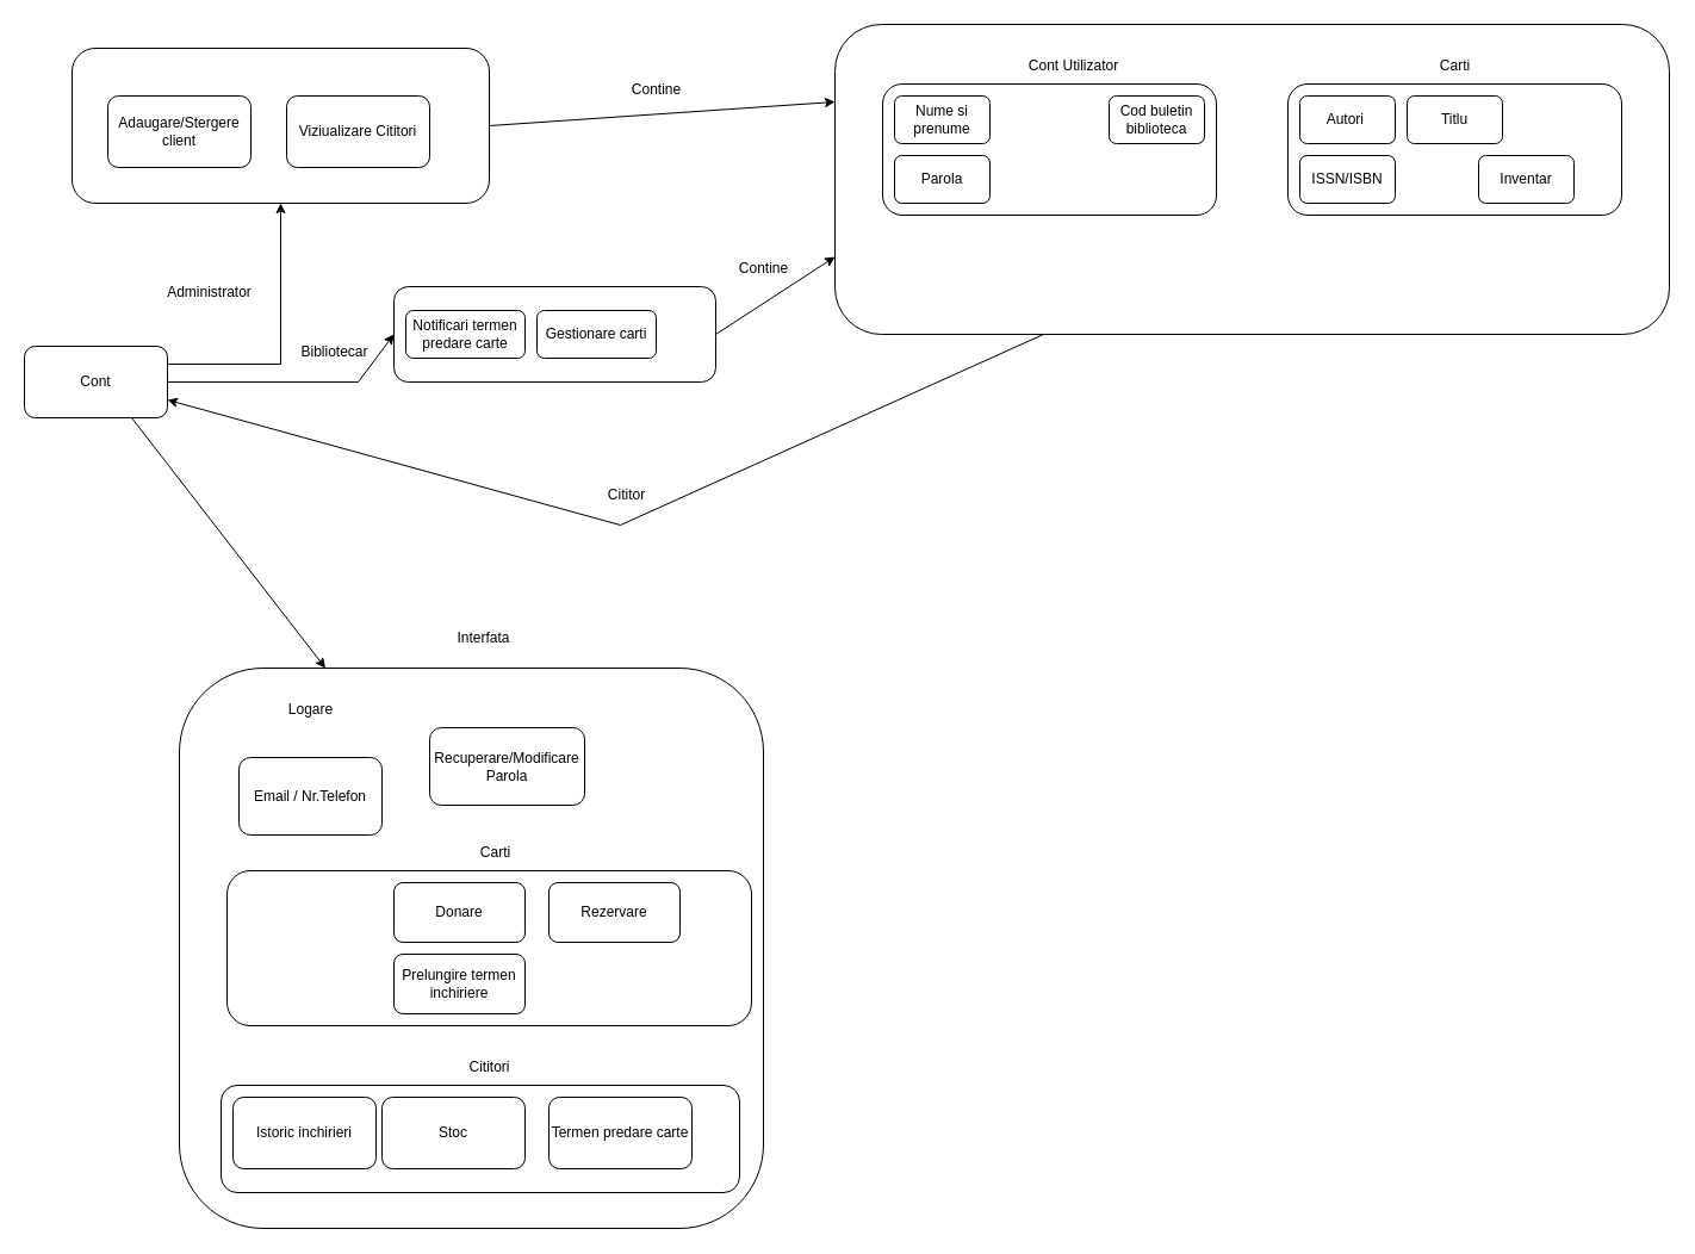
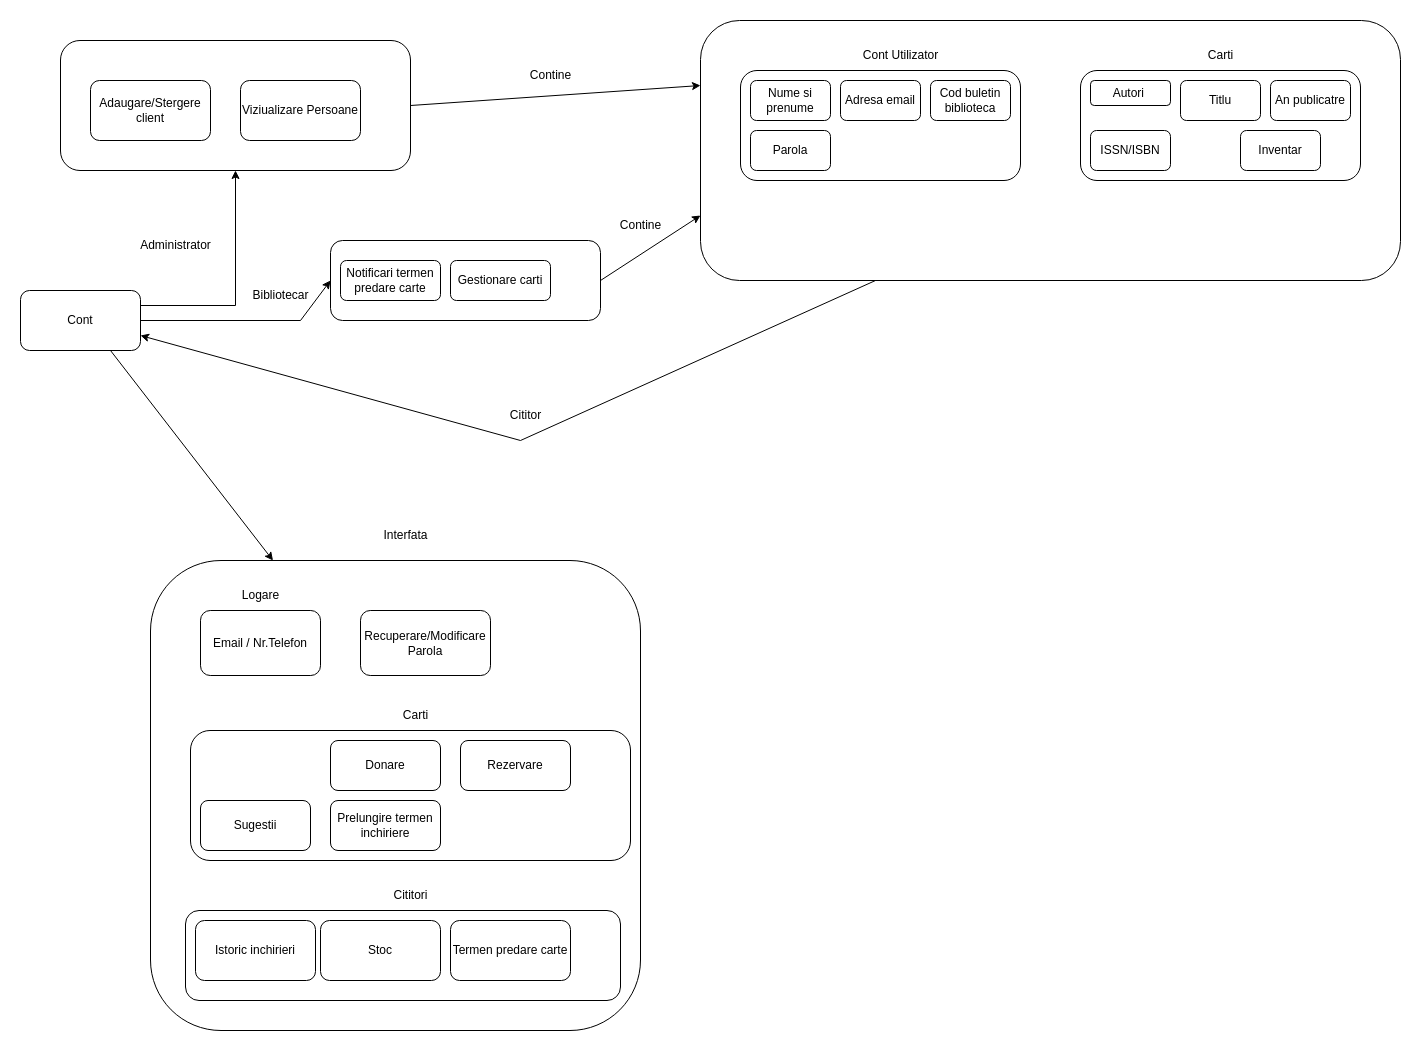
+ <mxCell id="29" value="Adresa email" style="rounded=1;whiteSpace=wrap;html=1;" vertex="1" parent="1"><mxGeometry x="840" y="80" width="80" height="40" as="geometry" /></mxCell>
- <mxCell id="34" value="Autori&amp;nbsp;" style="rounded=1;whiteSpace=wrap;html=1;" vertex="1" parent="1"><mxGeometry x="1090" y="80" width="80" height="40" as="geometry" /></mxCell>
+ <mxCell id="34" value="Autori&amp;nbsp;" style="rounded=1;whiteSpace=wrap;html=1;" vertex="1" parent="1"><mxGeometry x="1090" y="80" width="80" height="25" as="geometry" /></mxCell>
+ <mxCell id="36" value="An publicatre" style="rounded=1;whiteSpace=wrap;html=1;" vertex="1" parent="1"><mxGeometry x="1270" y="80" width="80" height="40" as="geometry" /></mxCell>
- <mxCell id="5" value="Viziualizare Cititori" style="rounded=1;whiteSpace=wrap;html=1;" vertex="1" parent="1"><mxGeometry x="240" y="80" width="120" height="60" as="geometry" /></mxCell>
+ <mxCell id="5" value="Viziualizare Persoane" style="rounded=1;whiteSpace=wrap;html=1;" vertex="1" parent="1"><mxGeometry x="240" y="80" width="120" height="60" as="geometry" /></mxCell>
- <mxCell id="9" value="Email / Nr.Telefon" style="rounded=1;whiteSpace=wrap;html=1;" vertex="1" parent="1"><mxGeometry x="200" y="635" width="120" height="65" as="geometry" /></mxCell>
+ <mxCell id="9" value="Email / Nr.Telefon" style="rounded=1;whiteSpace=wrap;html=1;" vertex="1" parent="1"><mxGeometry x="200" y="610" width="120" height="65" as="geometry" /></mxCell>
+ <mxCell id="18" value="Sugestii" style="rounded=1;whiteSpace=wrap;html=1;" vertex="1" parent="1"><mxGeometry x="200" y="800" width="110" height="50" as="geometry" /></mxCell>
- <mxCell id="24" value="Termen predare carte" style="rounded=1;whiteSpace=wrap;html=1;" vertex="1" parent="1"><mxGeometry x="460" y="920" width="120" height="60" as="geometry" /></mxCell>
+ <mxCell id="24" value="Termen predare carte" style="rounded=1;whiteSpace=wrap;html=1;" vertex="1" parent="1"><mxGeometry x="450" y="920" width="120" height="60" as="geometry" /></mxCell>
